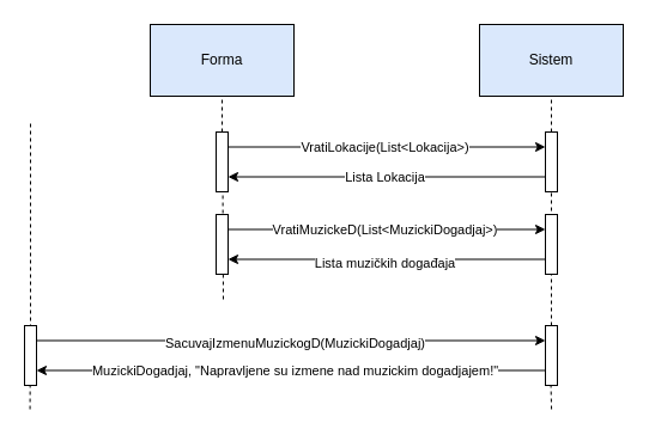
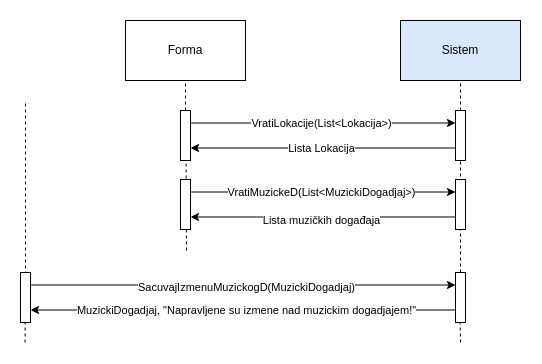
- <mxCell id="21" value="Forma" style="rounded=0;whiteSpace=wrap;html=1;fillColor=#dae8fc;" vertex="1" parent="1"><mxGeometry x="125" y="20" width="120" height="60" as="geometry" /></mxCell>
+ <mxCell id="21" value="Forma" style="rounded=0;whiteSpace=wrap;html=1;" vertex="1" parent="1"><mxGeometry x="125" y="20" width="120" height="60" as="geometry" /></mxCell>
